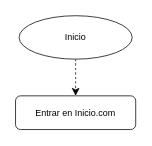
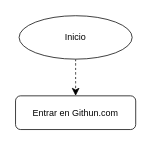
- <mxCell id="4" value="Entrar en Inicio.com" style="rounded=1;whiteSpace=wrap;html=1;" vertex="1" parent="1"><mxGeometry x="20.25" y="127" width="160.5" height="45" as="geometry" /></mxCell>
+ <mxCell id="4" value="Entrar en Githun.com" style="rounded=1;whiteSpace=wrap;html=1;" vertex="1" parent="1"><mxGeometry x="20.25" y="127" width="160.5" height="45" as="geometry" /></mxCell>
